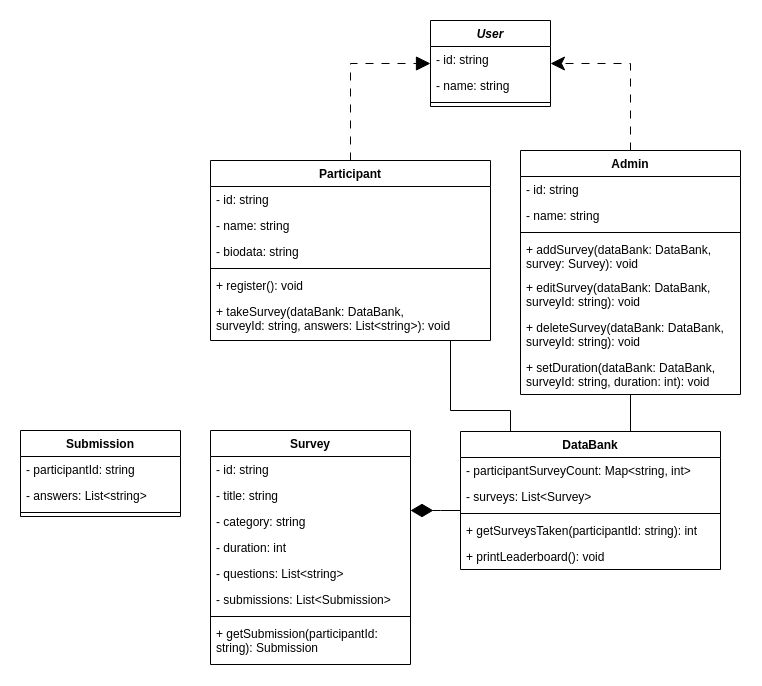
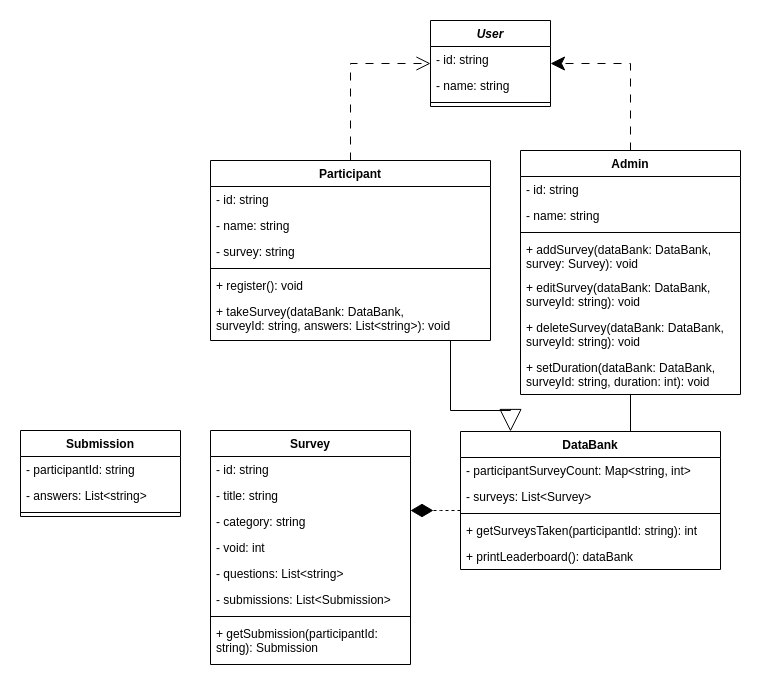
- <mxCell id="12" style="edgeStyle=orthogonalEdgeStyle;rounded=0;html=1;dashed=1;dashPattern=8 8;strokeWidth=1;endArrow=block;endFill=1;endSize=12;" edge="1" parent="1" source="14" target="37"><mxGeometry relative="1" as="geometry"><Array as="points"><mxPoint x="350" y="63" /></Array></mxGeometry></mxCell>
+ <mxCell id="12" style="edgeStyle=orthogonalEdgeStyle;rounded=0;html=1;dashed=1;dashPattern=8 8;strokeWidth=1;endArrow=open;endFill=1;endSize=12;" edge="1" parent="1" source="14" target="37"><mxGeometry relative="1" as="geometry"><Array as="points"><mxPoint x="350" y="63" /></Array></mxGeometry></mxCell>
- <mxCell id="17" value="- biodata: string" style="text;strokeColor=none;fillColor=none;align=left;verticalAlign=top;spacingLeft=4;spacingRight=4;overflow=hidden;rotatable=0;points=[[0,0.5],[1,0.5]];portConstraint=eastwest;" parent="14" vertex="1"><mxGeometry y="78" width="280" height="26" as="geometry" /></mxCell>
+ <mxCell id="17" value="- survey: string" style="text;strokeColor=none;fillColor=none;align=left;verticalAlign=top;spacingLeft=4;spacingRight=4;overflow=hidden;rotatable=0;points=[[0,0.5],[1,0.5]];portConstraint=eastwest;" parent="14" vertex="1"><mxGeometry y="78" width="280" height="26" as="geometry" /></mxCell>
- <mxCell id="13" style="edgeStyle=orthogonalEdgeStyle;rounded=0;html=1;strokeWidth=1;endArrow=none;endFill=0;endSize=20;" edge="1" parent="1" source="14" target="31"><mxGeometry relative="1" as="geometry"><Array as="points"><mxPoint x="450" y="410" /><mxPoint x="510" y="410" /></Array></mxGeometry></mxCell>
+ <mxCell id="13" style="edgeStyle=orthogonalEdgeStyle;rounded=0;html=1;strokeWidth=1;endArrow=block;endFill=0;endSize=20;" edge="1" parent="1" source="14" target="31"><mxGeometry relative="1" as="geometry"><Array as="points"><mxPoint x="450" y="410" /><mxPoint x="510" y="410" /></Array></mxGeometry></mxCell>
- <mxCell id="30" style="edgeStyle=orthogonalEdgeStyle;rounded=0;html=1;strokeWidth=1;endArrow=diamondThin;endFill=1;endSize=20;" edge="1" parent="1" source="31" target="21"><mxGeometry relative="1" as="geometry"><mxPoint x="470" y="550" as="sourcePoint" /><mxPoint x="230" y="520" as="targetPoint" /><Array as="points"><mxPoint x="440" y="510" /><mxPoint x="440" y="510" /></Array></mxGeometry></mxCell>
+ <mxCell id="30" style="edgeStyle=orthogonalEdgeStyle;rounded=0;html=1;strokeWidth=1;endArrow=diamondThin;endFill=1;endSize=20;dashed=1;" edge="1" parent="1" source="31" target="21"><mxGeometry relative="1" as="geometry"><mxPoint x="470" y="550" as="sourcePoint" /><mxPoint x="230" y="520" as="targetPoint" /><Array as="points"><mxPoint x="440" y="510" /><mxPoint x="440" y="510" /></Array></mxGeometry></mxCell>
- <mxCell id="25" value="- duration: int" style="text;strokeColor=none;fillColor=none;align=left;verticalAlign=top;spacingLeft=4;spacingRight=4;overflow=hidden;rotatable=0;points=[[0,0.5],[1,0.5]];portConstraint=eastwest;" parent="21" vertex="1"><mxGeometry y="104" width="200" height="26" as="geometry" /></mxCell>
+ <mxCell id="25" value="- void: int" style="text;strokeColor=none;fillColor=none;align=left;verticalAlign=top;spacingLeft=4;spacingRight=4;overflow=hidden;rotatable=0;points=[[0,0.5],[1,0.5]];portConstraint=eastwest;" parent="21" vertex="1"><mxGeometry y="104" width="200" height="26" as="geometry" /></mxCell>
- <mxCell id="36" value="+ printLeaderboard(): void" style="text;strokeColor=none;fillColor=none;align=left;verticalAlign=top;spacingLeft=4;spacingRight=4;overflow=hidden;rotatable=0;points=[[0,0.5],[1,0.5]];portConstraint=eastwest;" parent="31" vertex="1"><mxGeometry y="112" width="260" height="26" as="geometry" /></mxCell>
+ <mxCell id="36" value="+ printLeaderboard(): dataBank" style="text;strokeColor=none;fillColor=none;align=left;verticalAlign=top;spacingLeft=4;spacingRight=4;overflow=hidden;rotatable=0;points=[[0,0.5],[1,0.5]];portConstraint=eastwest;" parent="31" vertex="1"><mxGeometry y="112" width="260" height="26" as="geometry" /></mxCell>
